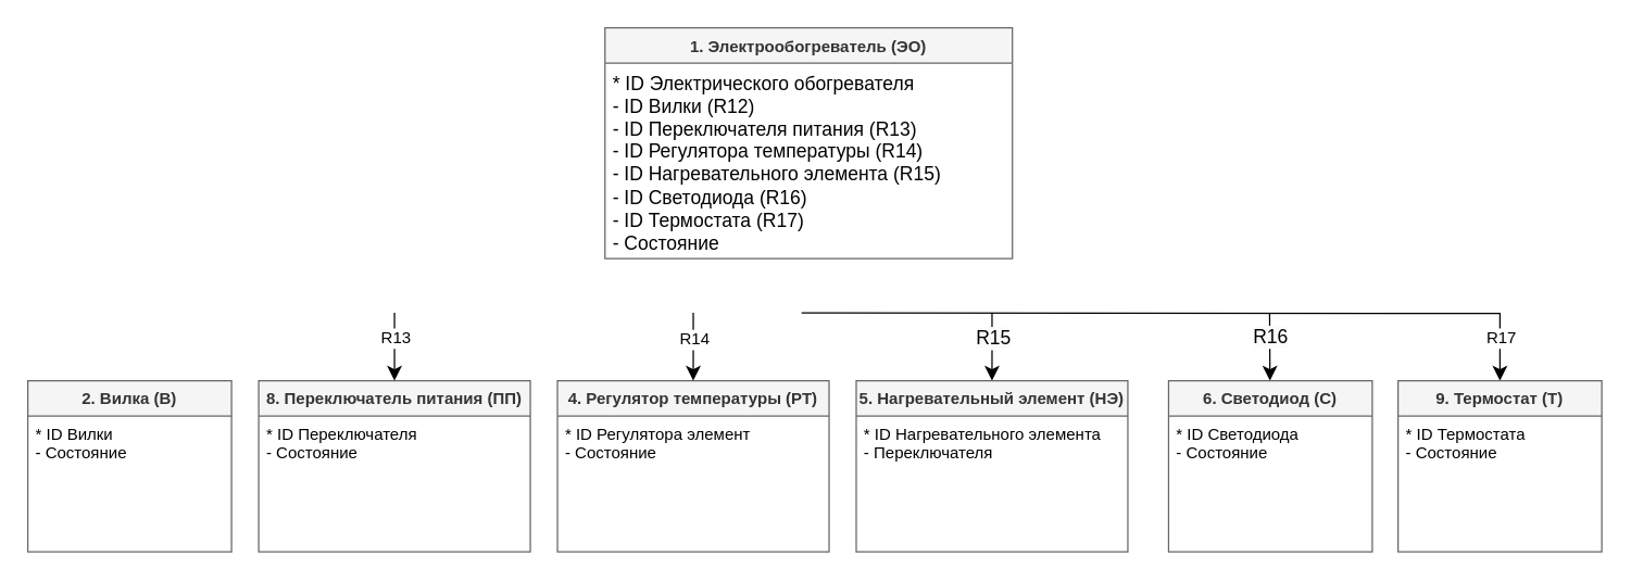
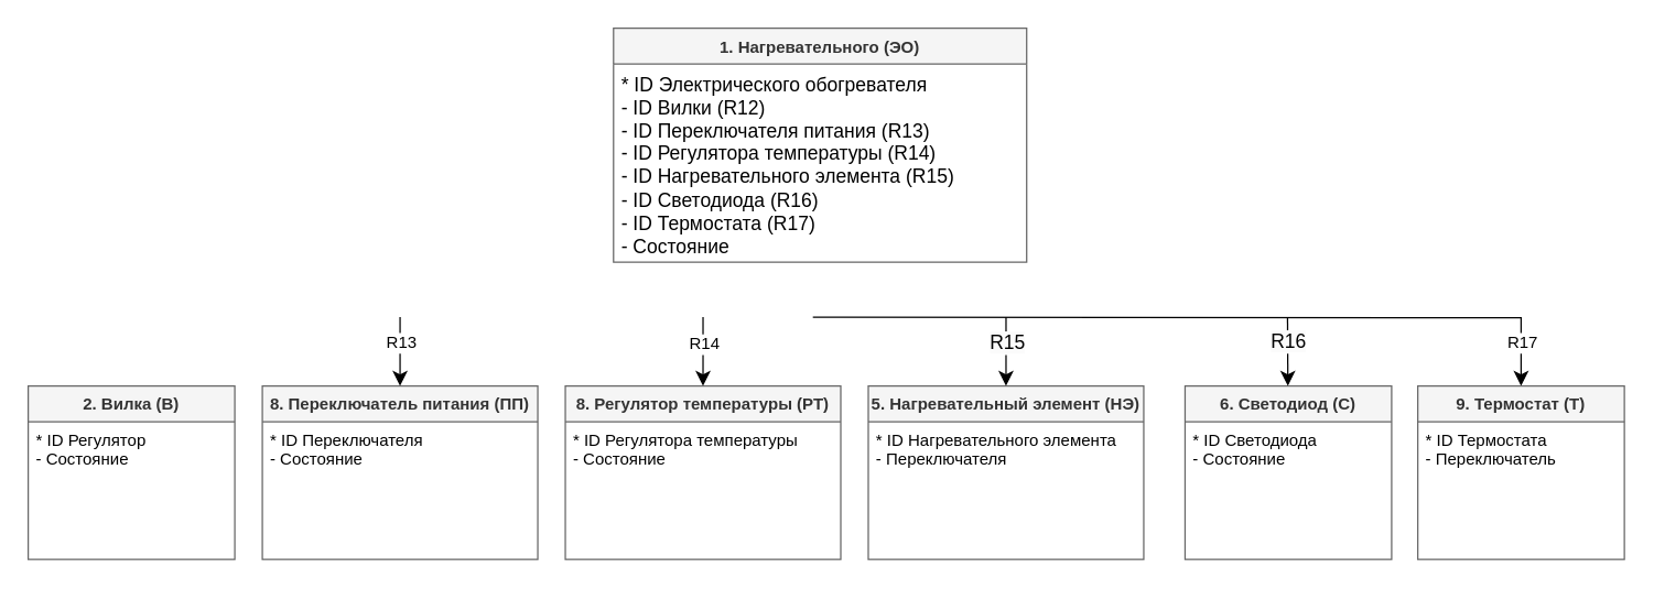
- <mxCell id="2" value="1. Электрообогреватель (ЭО)" style="swimlane;fontStyle=1;align=center;verticalAlign=top;childLayout=stackLayout;horizontal=1;startSize=26;horizontalStack=0;resizeParent=1;resizeParentMax=0;resizeLast=0;collapsible=1;marginBottom=0;whiteSpace=wrap;html=1;fillColor=#f5f5f5;strokeColor=#666666;fontColor=#333333;" vertex="1" parent="1"><mxGeometry x="445" y="20" width="300" height="170" as="geometry" /></mxCell>
+ <mxCell id="2" value="1. Нагревательного (ЭО)" style="swimlane;fontStyle=1;align=center;verticalAlign=top;childLayout=stackLayout;horizontal=1;startSize=26;horizontalStack=0;resizeParent=1;resizeParentMax=0;resizeLast=0;collapsible=1;marginBottom=0;whiteSpace=wrap;html=1;fillColor=#f5f5f5;strokeColor=#666666;fontColor=#333333;" vertex="1" parent="1"><mxGeometry x="445" y="20" width="300" height="170" as="geometry" /></mxCell>
- <mxCell id="8" value="4. Регулятор температуры (РТ)" style="swimlane;fontStyle=1;align=center;verticalAlign=top;childLayout=stackLayout;horizontal=1;startSize=26;horizontalStack=0;resizeParent=1;resizeParentMax=0;resizeLast=0;collapsible=1;marginBottom=0;whiteSpace=wrap;html=1;fillColor=#f5f5f5;strokeColor=#666666;fontColor=#333333;" vertex="1" parent="1"><mxGeometry x="410" y="280" width="200" height="126" as="geometry" /></mxCell>
+ <mxCell id="8" value="8. Регулятор температуры (РТ)" style="swimlane;fontStyle=1;align=center;verticalAlign=top;childLayout=stackLayout;horizontal=1;startSize=26;horizontalStack=0;resizeParent=1;resizeParentMax=0;resizeLast=0;collapsible=1;marginBottom=0;whiteSpace=wrap;html=1;fillColor=#f5f5f5;strokeColor=#666666;fontColor=#333333;" vertex="1" parent="1"><mxGeometry x="410" y="280" width="200" height="126" as="geometry" /></mxCell>
- <mxCell id="5" value="* ID Вилки&lt;div&gt;- Состояние&lt;/div&gt;" style="text;align=left;verticalAlign=top;spacingLeft=4;spacingRight=4;overflow=hidden;rotatable=0;points=[[0,0.5],[1,0.5]];portConstraint=eastwest;whiteSpace=wrap;html=1;fillColor=none;fontColor=#000000;" vertex="1" parent="4"><mxGeometry y="26" width="150" height="100" as="geometry" /></mxCell>
+ <mxCell id="5" value="* ID Регулятор&lt;div&gt;- Состояние&lt;/div&gt;" style="text;align=left;verticalAlign=top;spacingLeft=4;spacingRight=4;overflow=hidden;rotatable=0;points=[[0,0.5],[1,0.5]];portConstraint=eastwest;whiteSpace=wrap;html=1;fillColor=none;fontColor=#000000;" vertex="1" parent="4"><mxGeometry y="26" width="150" height="100" as="geometry" /></mxCell>
- <mxCell id="9" value="* ID Регулятора элемент&lt;div&gt;- Состояние&lt;/div&gt;" style="text;align=left;verticalAlign=top;spacingLeft=4;spacingRight=4;overflow=hidden;rotatable=0;points=[[0,0.5],[1,0.5]];portConstraint=eastwest;whiteSpace=wrap;html=1;fillColor=none;fontColor=#000000;" vertex="1" parent="8"><mxGeometry y="26" width="200" height="100" as="geometry" /></mxCell>
+ <mxCell id="9" value="* ID Регулятора температуры&lt;div&gt;- Состояние&lt;/div&gt;" style="text;align=left;verticalAlign=top;spacingLeft=4;spacingRight=4;overflow=hidden;rotatable=0;points=[[0,0.5],[1,0.5]];portConstraint=eastwest;whiteSpace=wrap;html=1;fillColor=none;fontColor=#000000;" vertex="1" parent="8"><mxGeometry y="26" width="200" height="100" as="geometry" /></mxCell>
- <mxCell id="23" value="* ID Термостата&lt;div&gt;- Состояние&lt;br&gt;&lt;/div&gt;" style="text;align=left;verticalAlign=top;spacingLeft=4;spacingRight=4;overflow=hidden;rotatable=0;points=[[0,0.5],[1,0.5]];portConstraint=eastwest;whiteSpace=wrap;html=1;fillColor=none;fontColor=#000000;" vertex="1" parent="22"><mxGeometry y="26" width="150" height="100" as="geometry" /></mxCell>
+ <mxCell id="23" value="* ID Термостата&lt;div&gt;- Переключатель&lt;br&gt;&lt;/div&gt;" style="text;align=left;verticalAlign=top;spacingLeft=4;spacingRight=4;overflow=hidden;rotatable=0;points=[[0,0.5],[1,0.5]];portConstraint=eastwest;whiteSpace=wrap;html=1;fillColor=none;fontColor=#000000;" vertex="1" parent="22"><mxGeometry y="26" width="150" height="100" as="geometry" /></mxCell>
